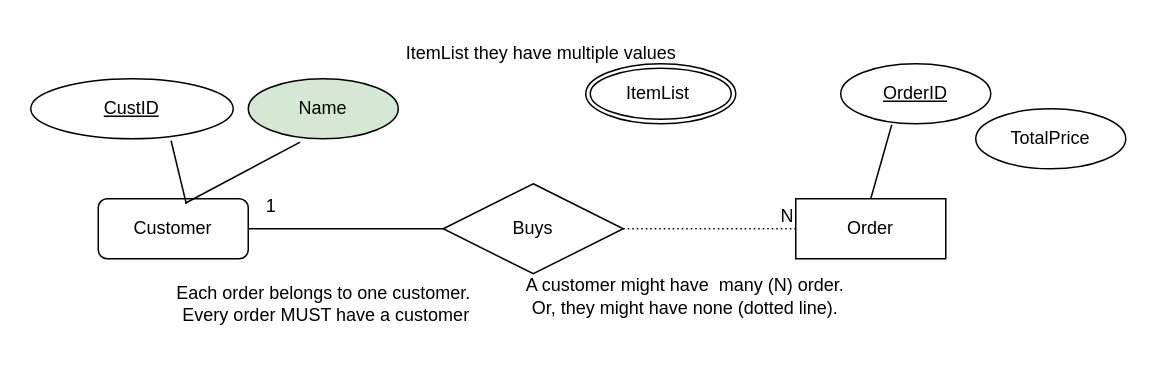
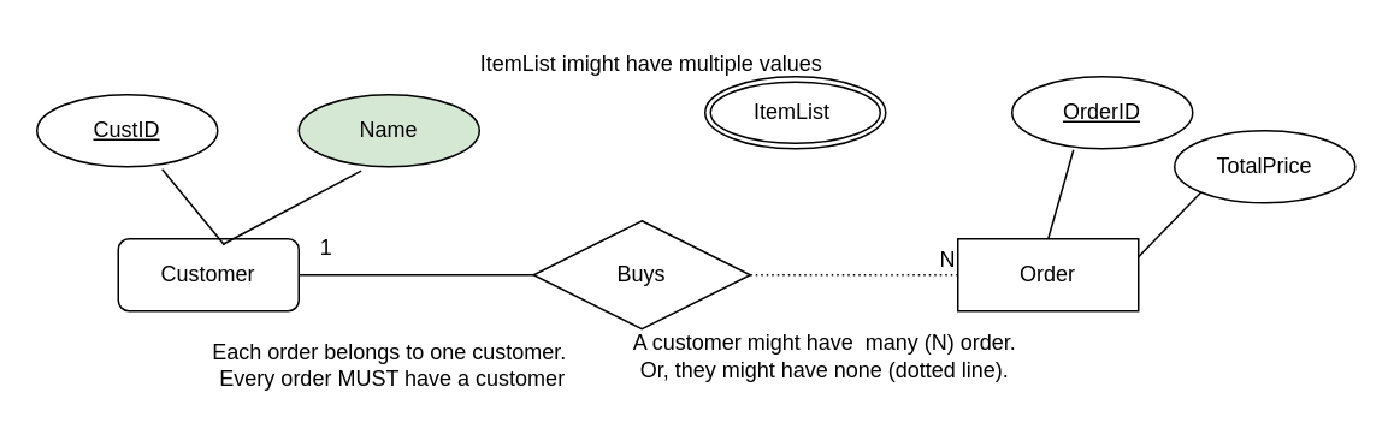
- <mxCell id="14" value="ItemList they have multiple values" style="text;html=1;align=center;verticalAlign=middle;resizable=0;points=[];autosize=1;strokeColor=none;fillColor=none;" parent="1" vertex="1"><mxGeometry x="255" y="20" width="210" height="30" as="geometry" /></mxCell>
+ <mxCell id="14" value="ItemList imight have multiple values" style="text;html=1;align=center;verticalAlign=middle;resizable=0;points=[];autosize=1;strokeColor=none;fillColor=none;" parent="1" vertex="1"><mxGeometry x="255" y="20" width="210" height="30" as="geometry" /></mxCell>
- <mxCell id="7" value="CustID" style="ellipse;whiteSpace=wrap;html=1;align=center;fontStyle=4;" parent="1" vertex="1"><mxGeometry x="20" y="52" width="135" height="40" as="geometry" /></mxCell>
+ <mxCell id="7" value="CustID" style="ellipse;whiteSpace=wrap;html=1;align=center;fontStyle=4;" parent="1" vertex="1"><mxGeometry x="20" y="52" width="100" height="40" as="geometry" /></mxCell>
+ <mxCell id="12" value="" style="endArrow=none;html=1;rounded=0;exitX=1;exitY=0.25;exitDx=0;exitDy=0;entryX=0;entryY=1;entryDx=0;entryDy=0;" parent="1" source="3" target="11" edge="1"><mxGeometry relative="1" as="geometry"><mxPoint x="540" y="142" as="sourcePoint" /><mxPoint x="564" y="93" as="targetPoint" /></mxGeometry></mxCell>
